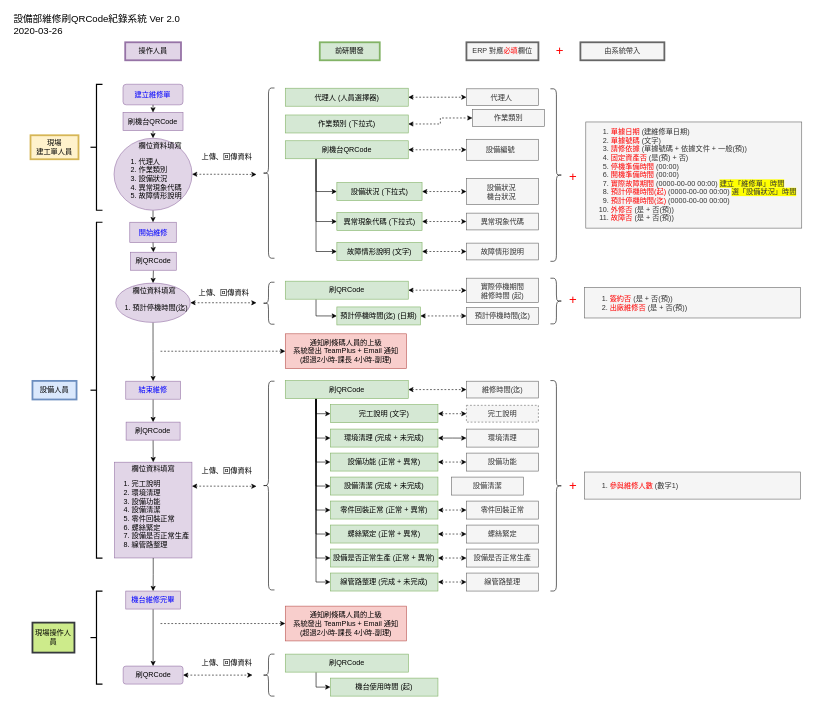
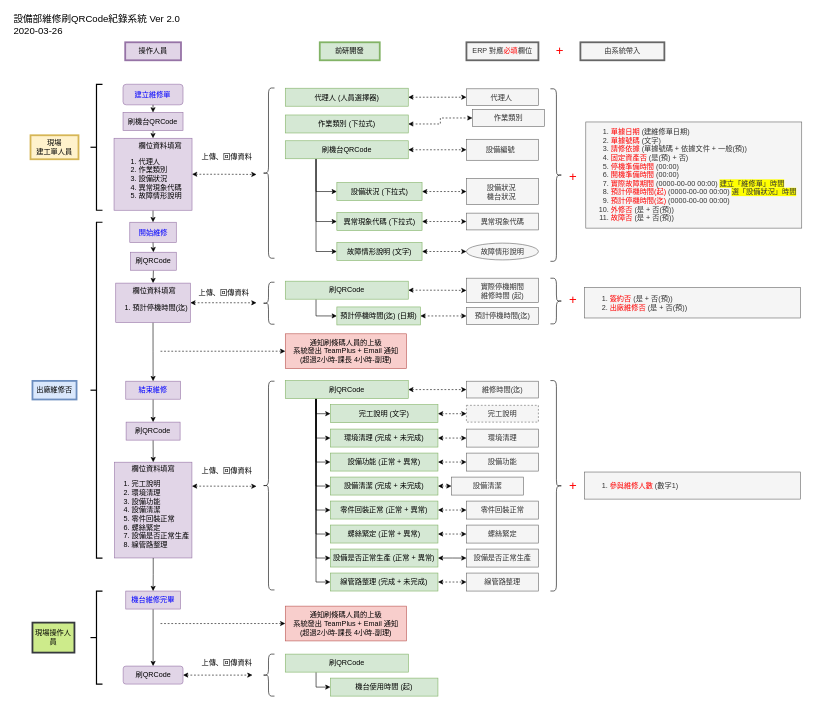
- <mxCell id="41" value="&lt;blockquote style=&quot;margin: 0 0 0 40px ; border: none ; padding: 0px&quot;&gt;&lt;div style=&quot;text-align: left&quot;&gt;&lt;span style=&quot;white-space: nowrap&quot;&gt;欄位資料填寫&lt;/span&gt;&lt;/div&gt;&lt;/blockquote&gt;&lt;div style=&quot;text-align: left&quot;&gt;&lt;ol&gt;&lt;li&gt;&lt;span style=&quot;white-space: nowrap&quot;&gt;代理人&lt;/span&gt;&lt;/li&gt;&lt;li&gt;&lt;span style=&quot;white-space: nowrap&quot;&gt;作業類別&lt;/span&gt;&lt;/li&gt;&lt;li&gt;&lt;span style=&quot;white-space: nowrap&quot;&gt;設備狀況&lt;/span&gt;&lt;/li&gt;&lt;li&gt;&lt;span style=&quot;white-space: nowrap&quot;&gt;異常現象代碼&lt;/span&gt;&lt;/li&gt;&lt;li&gt;&lt;span style=&quot;white-space: nowrap&quot;&gt;故障情形說明&lt;/span&gt;&lt;/li&gt;&lt;/ol&gt;&lt;/div&gt;" style="ellipse;whiteSpace=wrap;html=1;align=center;labelBorderColor=none;fillColor=#e1d5e7;strokeColor=#9673a6;spacingLeft=-15;" parent="1" vertex="1"><mxGeometry x="189.26" y="230" width="130" height="120" as="geometry" /></mxCell>
+ <mxCell id="41" value="&lt;blockquote style=&quot;margin: 0 0 0 40px ; border: none ; padding: 0px&quot;&gt;&lt;div style=&quot;text-align: left&quot;&gt;&lt;span style=&quot;white-space: nowrap&quot;&gt;欄位資料填寫&lt;/span&gt;&lt;/div&gt;&lt;/blockquote&gt;&lt;div style=&quot;text-align: left&quot;&gt;&lt;ol&gt;&lt;li&gt;&lt;span style=&quot;white-space: nowrap&quot;&gt;代理人&lt;/span&gt;&lt;/li&gt;&lt;li&gt;&lt;span style=&quot;white-space: nowrap&quot;&gt;作業類別&lt;/span&gt;&lt;/li&gt;&lt;li&gt;&lt;span style=&quot;white-space: nowrap&quot;&gt;設備狀況&lt;/span&gt;&lt;/li&gt;&lt;li&gt;&lt;span style=&quot;white-space: nowrap&quot;&gt;異常現象代碼&lt;/span&gt;&lt;/li&gt;&lt;li&gt;&lt;span style=&quot;white-space: nowrap&quot;&gt;故障情形說明&lt;/span&gt;&lt;/li&gt;&lt;/ol&gt;&lt;/div&gt;" style="rounded=0;whiteSpace=wrap;html=1;align=center;labelBorderColor=none;fillColor=#e1d5e7;strokeColor=#9673a6;spacingLeft=-15;" parent="1" vertex="1"><mxGeometry x="189.26" y="230" width="130" height="120" as="geometry" /></mxCell>
- <mxCell id="82" value="&lt;font style=&quot;font-size: 12px&quot;&gt;故障情形說明&lt;br style=&quot;font-size: 12px&quot;&gt;&lt;/font&gt;" style="rounded=0;whiteSpace=wrap;html=1;strokeWidth=1;fontSize=12;align=center;fillColor=#f5f5f5;strokeColor=#666666;fontColor=#333333;" parent="1" vertex="1"><mxGeometry x="776.75" y="404.81" width="120" height="28" as="geometry" /></mxCell>
+ <mxCell id="82" value="&lt;font style=&quot;font-size: 12px&quot;&gt;故障情形說明&lt;br style=&quot;font-size: 12px&quot;&gt;&lt;/font&gt;" style="ellipse;whiteSpace=wrap;html=1;strokeWidth=1;fontSize=12;align=center;fillColor=#f5f5f5;strokeColor=#666666;fontColor=#333333;" parent="1" vertex="1"><mxGeometry x="776.75" y="404.81" width="120" height="28" as="geometry" /></mxCell>
- <mxCell id="38" value="&lt;blockquote style=&quot;margin: 0 0 0 40px ; border: none ; padding: 0px&quot;&gt;&lt;div style=&quot;text-align: left&quot;&gt;&lt;span style=&quot;white-space: nowrap&quot;&gt;欄位資料填寫&lt;/span&gt;&lt;/div&gt;&lt;/blockquote&gt;&lt;div style=&quot;text-align: left&quot;&gt;&lt;ol&gt;&lt;li&gt;&lt;span style=&quot;white-space: nowrap&quot;&gt;預計停機時間(迄)&lt;/span&gt;&lt;/li&gt;&lt;/ol&gt;&lt;/div&gt;" style="ellipse;whiteSpace=wrap;html=1;align=center;labelBorderColor=none;fillColor=#e1d5e7;strokeColor=#9673a6;spacingLeft=-15;" parent="1" vertex="1"><mxGeometry x="192.1" y="471.5" width="124.31" height="65.48" as="geometry" /></mxCell>
+ <mxCell id="38" value="&lt;blockquote style=&quot;margin: 0 0 0 40px ; border: none ; padding: 0px&quot;&gt;&lt;div style=&quot;text-align: left&quot;&gt;&lt;span style=&quot;white-space: nowrap&quot;&gt;欄位資料填寫&lt;/span&gt;&lt;/div&gt;&lt;/blockquote&gt;&lt;div style=&quot;text-align: left&quot;&gt;&lt;ol&gt;&lt;li&gt;&lt;span style=&quot;white-space: nowrap&quot;&gt;預計停機時間(迄)&lt;/span&gt;&lt;/li&gt;&lt;/ol&gt;&lt;/div&gt;" style="rounded=0;whiteSpace=wrap;html=1;align=center;labelBorderColor=none;fillColor=#e1d5e7;strokeColor=#9673a6;spacingLeft=-15;" parent="1" vertex="1"><mxGeometry x="192.1" y="471.5" width="124.31" height="65.48" as="geometry" /></mxCell>
- <mxCell id="8" value="設備人員" style="text;html=1;strokeColor=#6c8ebf;fillColor=#dae8fc;align=center;verticalAlign=middle;whiteSpace=wrap;rounded=0;strokeWidth=3;" parent="1" vertex="1"><mxGeometry x="53.25" y="634.5" width="73.5" height="31" as="geometry" /></mxCell>
+ <mxCell id="8" value="出廠維修否" style="text;html=1;strokeColor=#6c8ebf;fillColor=#dae8fc;align=center;verticalAlign=middle;whiteSpace=wrap;rounded=0;strokeWidth=3;" parent="1" vertex="1"><mxGeometry x="53.25" y="634.5" width="73.5" height="31" as="geometry" /></mxCell>
- <mxCell id="62" style="edgeStyle=orthogonalEdgeStyle;rounded=0;orthogonalLoop=1;jettySize=auto;html=1;exitX=1;exitY=0.5;exitDx=0;exitDy=0;entryX=0;entryY=0.5;entryDx=0;entryDy=0;dashed=0;startArrow=classic;startFill=1;endArrow=classic;endFill=1;fontSize=12;fontColor=#FF0000;" parent="1" source="63" target="88" edge="1"><mxGeometry relative="1" as="geometry" /></mxCell>
+ <mxCell id="62" style="edgeStyle=orthogonalEdgeStyle;rounded=0;orthogonalLoop=1;jettySize=auto;html=1;exitX=1;exitY=0.5;exitDx=0;exitDy=0;entryX=0;entryY=0.5;entryDx=0;entryDy=0;dashed=1;startArrow=classic;startFill=1;endArrow=classic;endFill=1;fontSize=12;fontColor=#FF0000;" parent="1" source="63" target="88" edge="1"><mxGeometry relative="1" as="geometry" /></mxCell>
+ <mxCell id="66" style="edgeStyle=orthogonalEdgeStyle;rounded=0;orthogonalLoop=1;jettySize=auto;html=1;exitX=1;exitY=0.5;exitDx=0;exitDy=0;entryX=0;entryY=0.5;entryDx=0;entryDy=0;dashed=1;startArrow=classic;startFill=1;endArrow=classic;endFill=1;fontSize=12;fontColor=#FF0000;" parent="1" source="67" target="90" edge="1"><mxGeometry relative="1" as="geometry" /></mxCell>
- <mxCell id="72" style="edgeStyle=orthogonalEdgeStyle;rounded=0;orthogonalLoop=1;jettySize=auto;html=1;exitX=1;exitY=0.5;exitDx=0;exitDy=0;entryX=0;entryY=0.5;entryDx=0;entryDy=0;dashed=1;startArrow=classic;startFill=1;endArrow=classic;endFill=1;fontSize=12;fontColor=#FF0000;" parent="1" source="73" target="93" edge="1"><mxGeometry relative="1" as="geometry" /></mxCell>
+ <mxCell id="72" style="edgeStyle=orthogonalEdgeStyle;rounded=0;orthogonalLoop=1;jettySize=auto;html=1;exitX=1;exitY=0.5;exitDx=0;exitDy=0;entryX=0;entryY=0.5;entryDx=0;entryDy=0;dashed=0;startArrow=classic;startFill=1;endArrow=classic;endFill=1;fontSize=12;fontColor=#FF0000;" parent="1" source="73" target="93" edge="1"><mxGeometry relative="1" as="geometry" /></mxCell>
